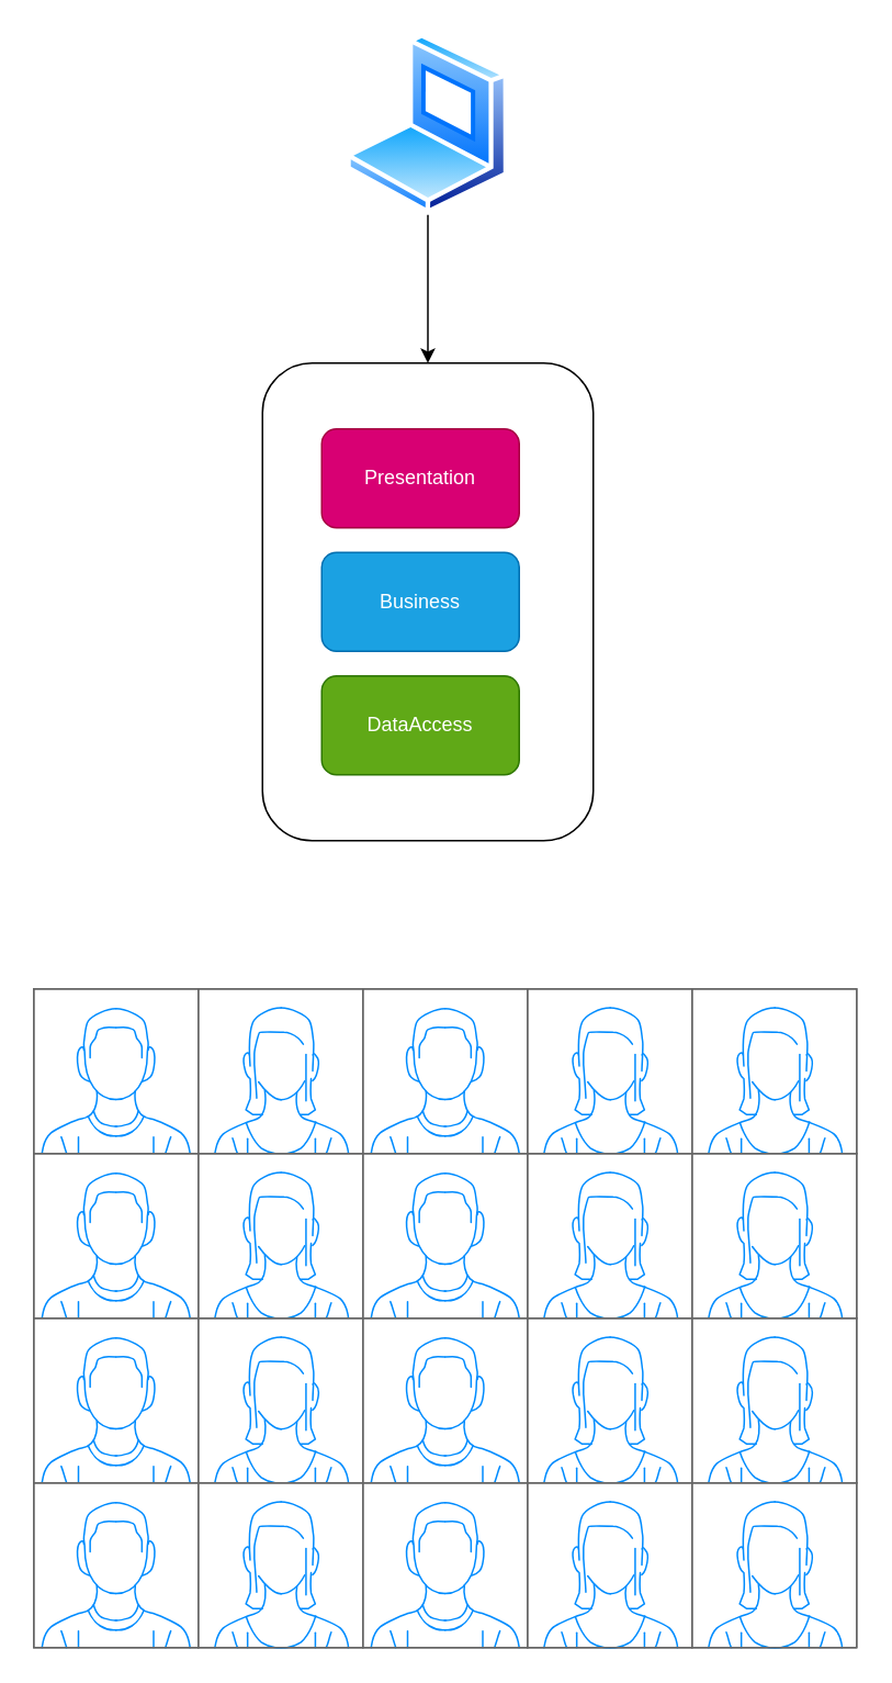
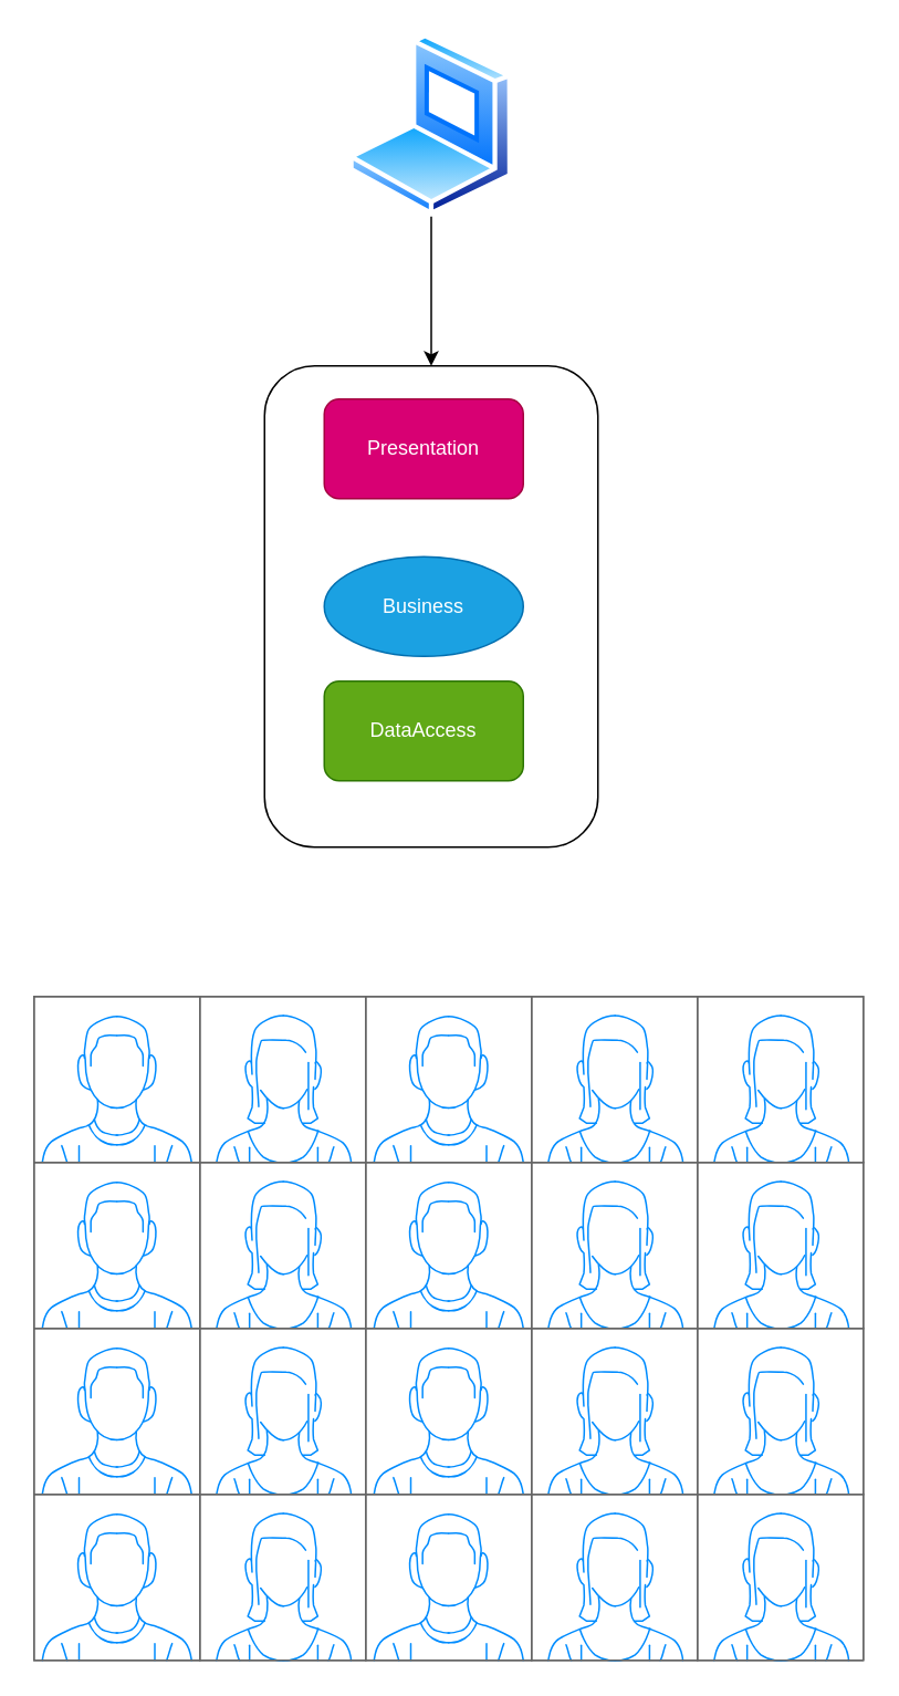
- <mxCell id="5" value="Presentation" style="rounded=1;whiteSpace=wrap;html=1;fillColor=#d80073;fontColor=#ffffff;strokeColor=#A50040;" vertex="1" parent="1"><mxGeometry x="195" y="260" width="120" height="60" as="geometry" /></mxCell>
+ <mxCell id="5" value="Presentation" style="rounded=1;whiteSpace=wrap;html=1;fillColor=#d80073;fontColor=#ffffff;strokeColor=#A50040;" vertex="1" parent="1"><mxGeometry x="195" y="240" width="120" height="60" as="geometry" /></mxCell>
- <mxCell id="6" value="Business" style="rounded=1;whiteSpace=wrap;html=1;fillColor=#1ba1e2;fontColor=#ffffff;strokeColor=#006EAF;" vertex="1" parent="1"><mxGeometry x="195" y="335" width="120" height="60" as="geometry" /></mxCell>
+ <mxCell id="6" value="Business" style="ellipse;whiteSpace=wrap;html=1;fillColor=#1ba1e2;fontColor=#ffffff;strokeColor=#006EAF;" vertex="1" parent="1"><mxGeometry x="195" y="335" width="120" height="60" as="geometry" /></mxCell>
